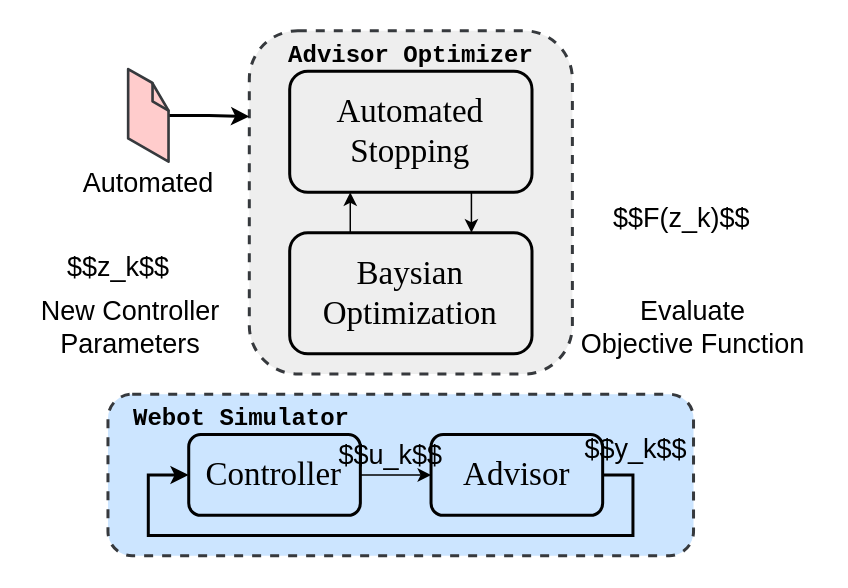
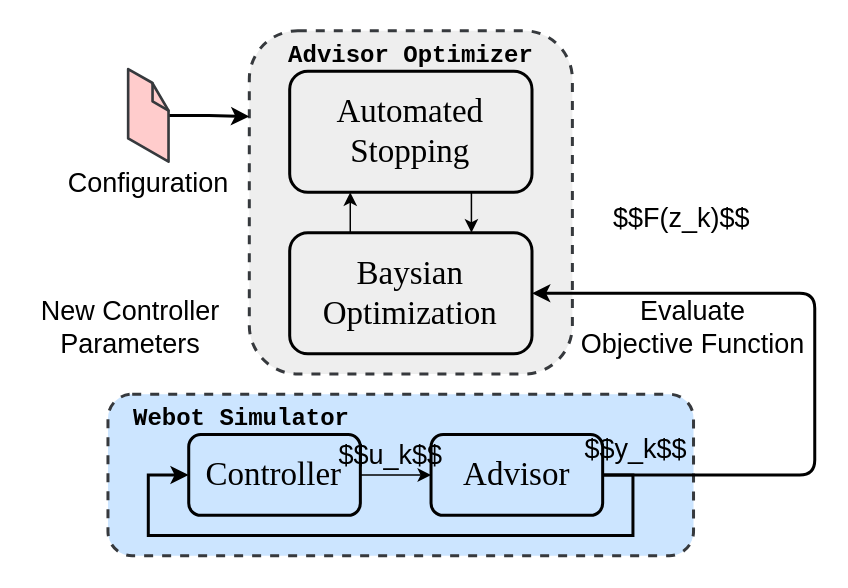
- <mxCell id="14" value="Automated" style="text;html=1;align=center;verticalAlign=middle;resizable=0;points=[];autosize=1;fontSize=18;" parent="1" vertex="1"><mxGeometry x="38.233" y="107.28" width="120" height="30" as="geometry" /></mxCell>
+ <mxCell id="14" value="Configuration" style="text;html=1;align=center;verticalAlign=middle;resizable=0;points=[];autosize=1;fontSize=18;" parent="1" vertex="1"><mxGeometry x="38.233" y="107.28" width="120" height="30" as="geometry" /></mxCell>
- <mxCell id="12" value="&lt;span style=&quot;font-size: 18px&quot;&gt;$$z_k$$&lt;/span&gt;" style="text;html=1;align=center;verticalAlign=middle;resizable=0;points=[];autosize=1;fontSize=18;" parent="1" vertex="1"><mxGeometry x="37.654" y="163.077" width="80" height="30" as="geometry" /></mxCell>
+ <mxCell id="16" style="edgeStyle=orthogonalEdgeStyle;rounded=1;orthogonalLoop=1;jettySize=auto;html=1;exitX=1;exitY=0.5;exitDx=0;exitDy=0;entryX=1;entryY=0.5;entryDx=0;entryDy=0;strokeWidth=2;" parent="1" source="4" target="15" edge="1"><mxGeometry x="120" y="160" as="geometry"><mxPoint x="231.499" y="168.077" as="targetPoint" /><Array as="points"><mxPoint x="542.459" y="316.154" /><mxPoint x="542.459" y="195" /></Array></mxGeometry></mxCell>
